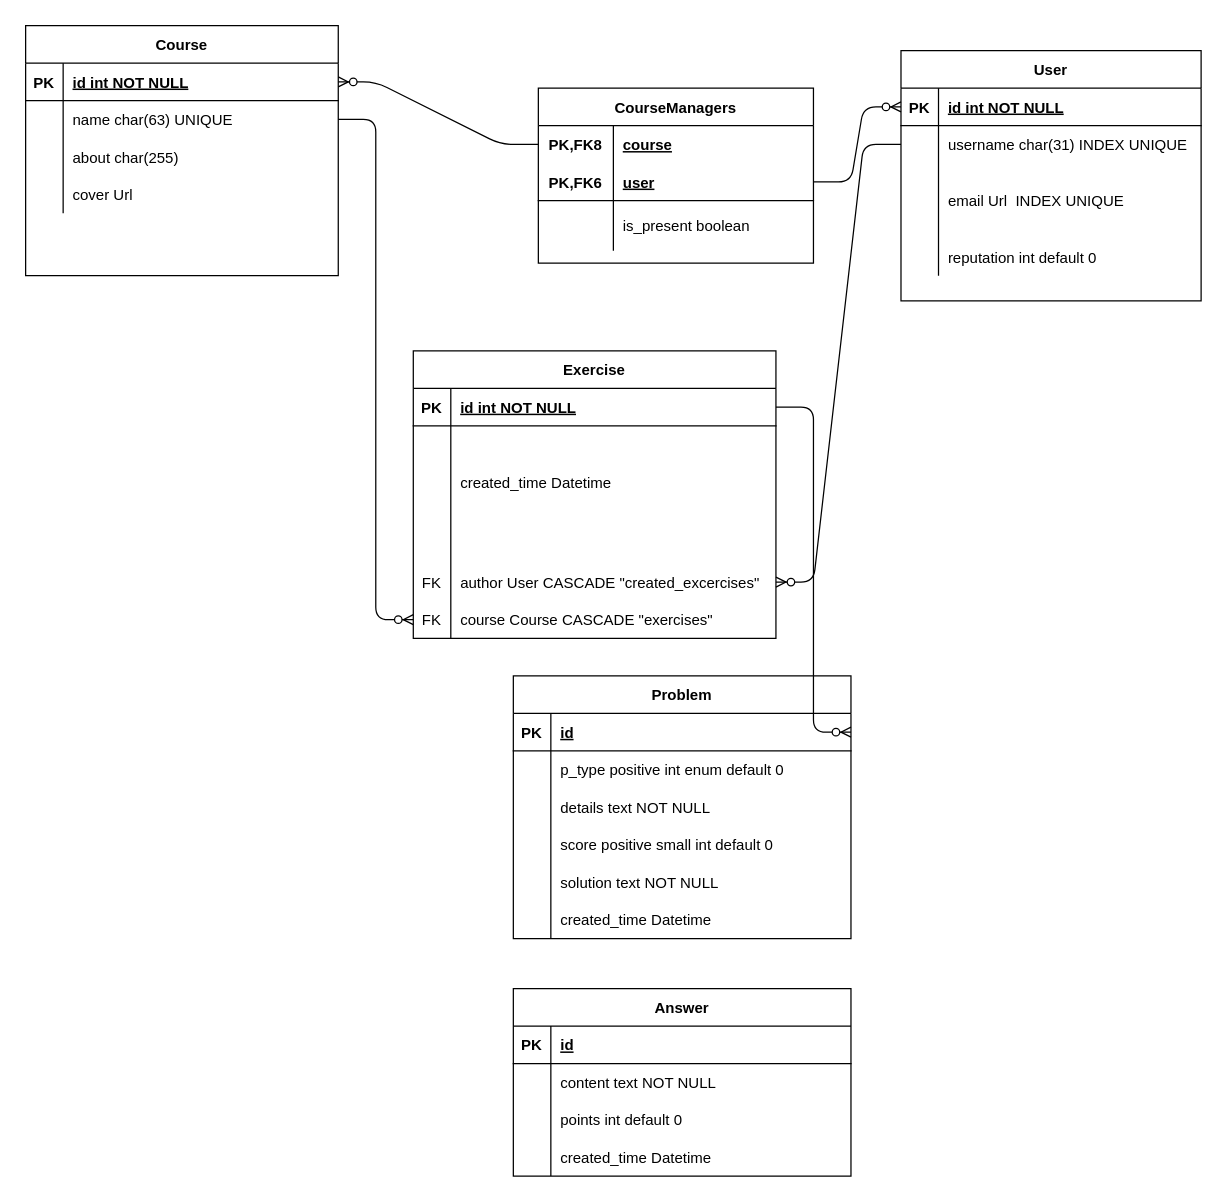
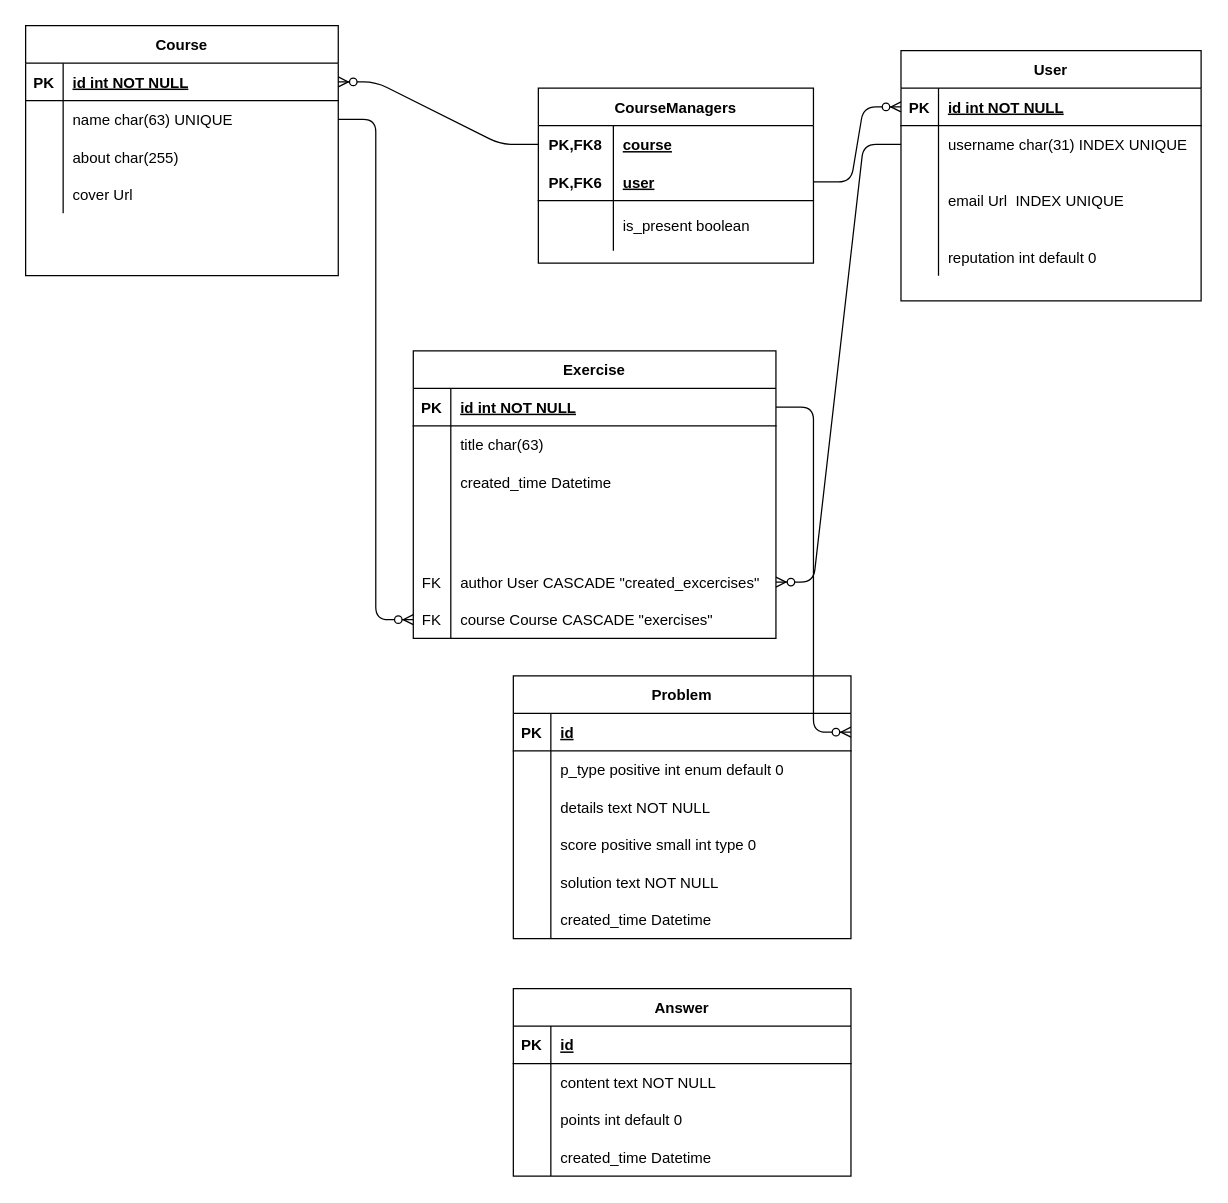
+ <mxCell id="21" value="title char(63)" style="shape=partialRectangle;overflow=hidden;connectable=0;fillColor=none;top=0;left=0;bottom=0;right=0;align=left;spacingLeft=6;" parent="19" vertex="1"><mxGeometry x="30" width="260" height="30" as="geometry" /></mxCell>
- <mxCell id="58" value="score positive small int default 0" style="shape=partialRectangle;connectable=0;fillColor=none;top=0;left=0;bottom=0;right=0;align=left;spacingLeft=6;overflow=hidden;" vertex="1" parent="56"><mxGeometry x="30" width="240" height="30" as="geometry" /></mxCell>
+ <mxCell id="58" value="score positive small int type 0" style="shape=partialRectangle;connectable=0;fillColor=none;top=0;left=0;bottom=0;right=0;align=left;spacingLeft=6;overflow=hidden;" vertex="1" parent="56"><mxGeometry x="30" width="240" height="30" as="geometry" /></mxCell>
